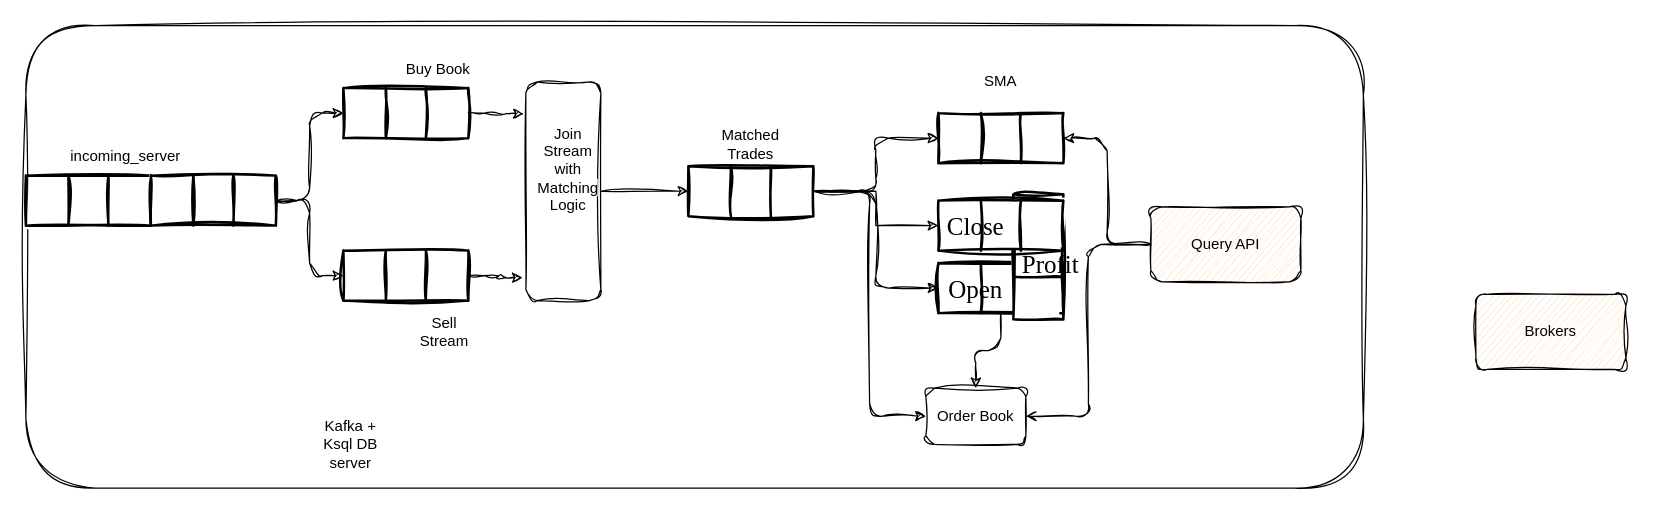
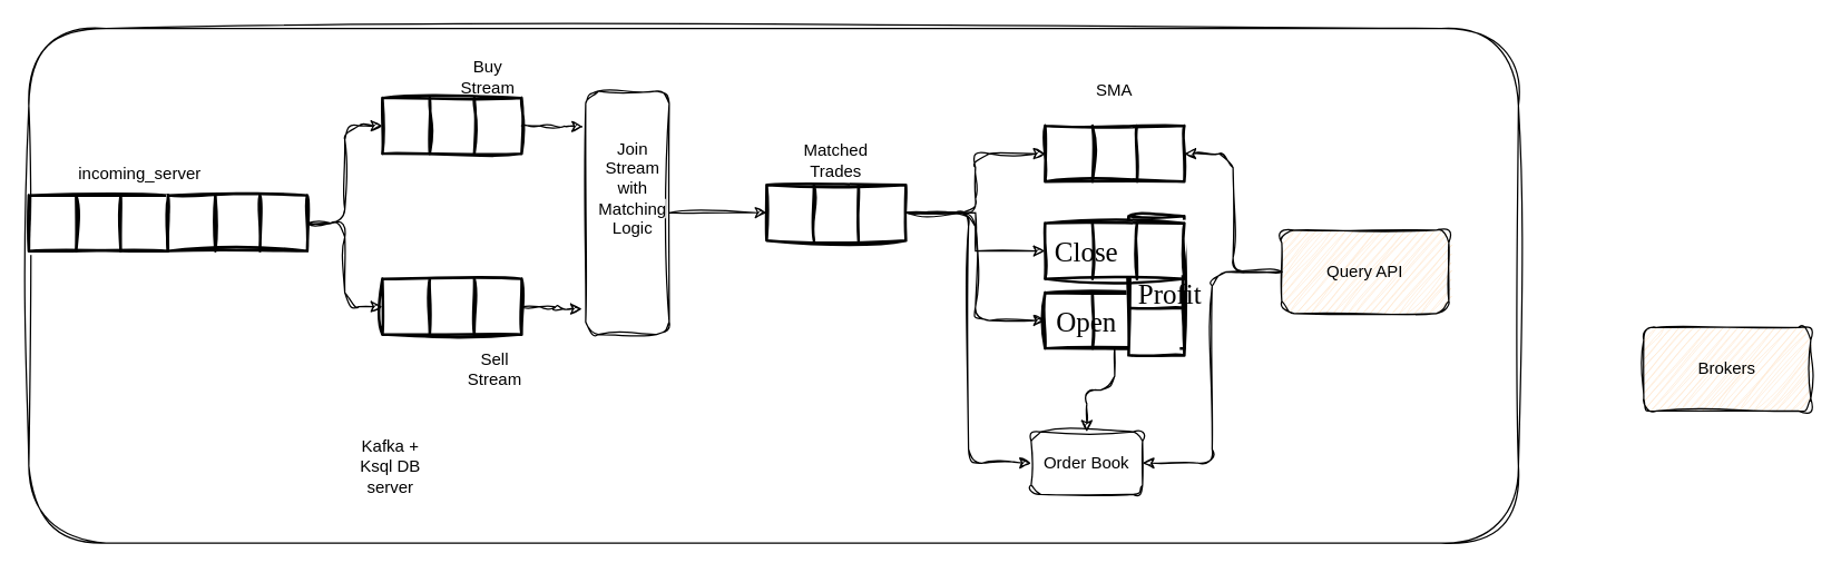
- <mxCell id="12" value="Buy Book" style="text;html=1;strokeColor=none;fillColor=none;align=center;verticalAlign=middle;whiteSpace=wrap;rounded=1;labelBackgroundColor=none;sketch=1;curveFitting=1;jiggle=2;" parent="1" vertex="1"><mxGeometry x="320" y="40" width="60" height="30" as="geometry" /></mxCell>
+ <mxCell id="12" value="Buy Stream" style="text;html=1;strokeColor=none;fillColor=none;align=center;verticalAlign=middle;whiteSpace=wrap;rounded=1;labelBackgroundColor=none;sketch=1;curveFitting=1;jiggle=2;" parent="1" vertex="1"><mxGeometry x="320" y="40" width="60" height="30" as="geometry" /></mxCell>
- <mxCell id="38" style="edgeStyle=orthogonalEdgeStyle;rounded=1;orthogonalLoop=1;jettySize=auto;html=1;entryX=1;entryY=0.5;entryDx=0;entryDy=0;labelBackgroundColor=none;fontColor=default;sketch=1;curveFitting=1;jiggle=2;endArrow=open;" parent="1" source="40" target="34" edge="1"><mxGeometry relative="1" as="geometry" /></mxCell>
+ <mxCell id="38" style="edgeStyle=orthogonalEdgeStyle;rounded=1;orthogonalLoop=1;jettySize=auto;html=1;entryX=1;entryY=0.5;entryDx=0;entryDy=0;labelBackgroundColor=none;fontColor=default;sketch=1;curveFitting=1;jiggle=2;" parent="1" source="40" target="34" edge="1"><mxGeometry relative="1" as="geometry" /></mxCell>
- <mxCell id="15" value="Kafka + Ksql DB server" style="text;html=1;strokeColor=none;fillColor=none;align=center;verticalAlign=middle;whiteSpace=wrap;rounded=1;labelBackgroundColor=none;sketch=1;curveFitting=1;jiggle=2;" parent="1" vertex="1"><mxGeometry x="250" y="340" width="60" height="30" as="geometry" /></mxCell>
+ <mxCell id="15" value="Kafka + Ksql DB server" style="text;html=1;strokeColor=none;fillColor=none;align=center;verticalAlign=middle;whiteSpace=wrap;rounded=1;labelBackgroundColor=none;sketch=1;curveFitting=1;jiggle=2;" parent="1" vertex="1"><mxGeometry x="250" y="320" width="60" height="30" as="geometry" /></mxCell>
